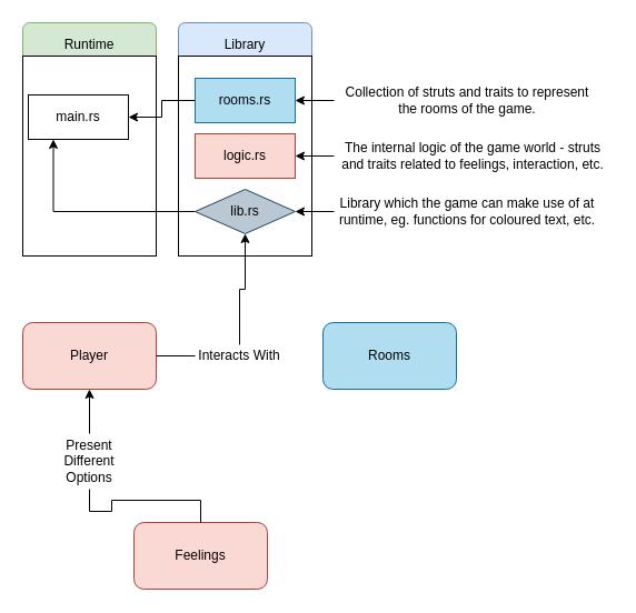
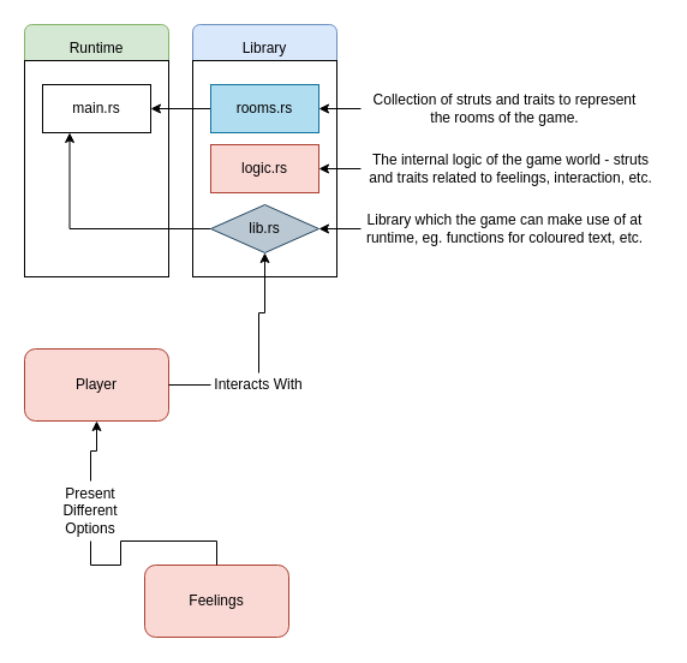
- <mxCell id="6" value="main.rs" style="rounded=0;whiteSpace=wrap;html=1;" vertex="1" parent="1"><mxGeometry x="25" y="85" width="90" height="40" as="geometry" /></mxCell>
+ <mxCell id="6" value="main.rs" style="rounded=0;whiteSpace=wrap;html=1;" vertex="1" parent="1"><mxGeometry x="35" y="70" width="90" height="40" as="geometry" /></mxCell>
- <mxCell id="20" value="Rooms" style="whiteSpace=wrap;html=1;rounded=1;fillColor=#b1ddf0;strokeColor=#10739e;" vertex="1" parent="1"><mxGeometry x="290" y="290" width="120" height="60" as="geometry" /></mxCell>
- <mxCell id="25" value="Present Different Options" style="text;html=1;strokeColor=none;fillColor=none;align=center;verticalAlign=middle;whiteSpace=wrap;rounded=0;" vertex="1" parent="1"><mxGeometry x="40" y="390" width="80" height="50" as="geometry" /></mxCell>
+ <mxCell id="25" value="Present Different Options" style="text;html=1;strokeColor=none;fillColor=none;align=center;verticalAlign=middle;whiteSpace=wrap;rounded=0;" vertex="1" parent="1"><mxGeometry x="35" y="400" width="80" height="50" as="geometry" /></mxCell>
